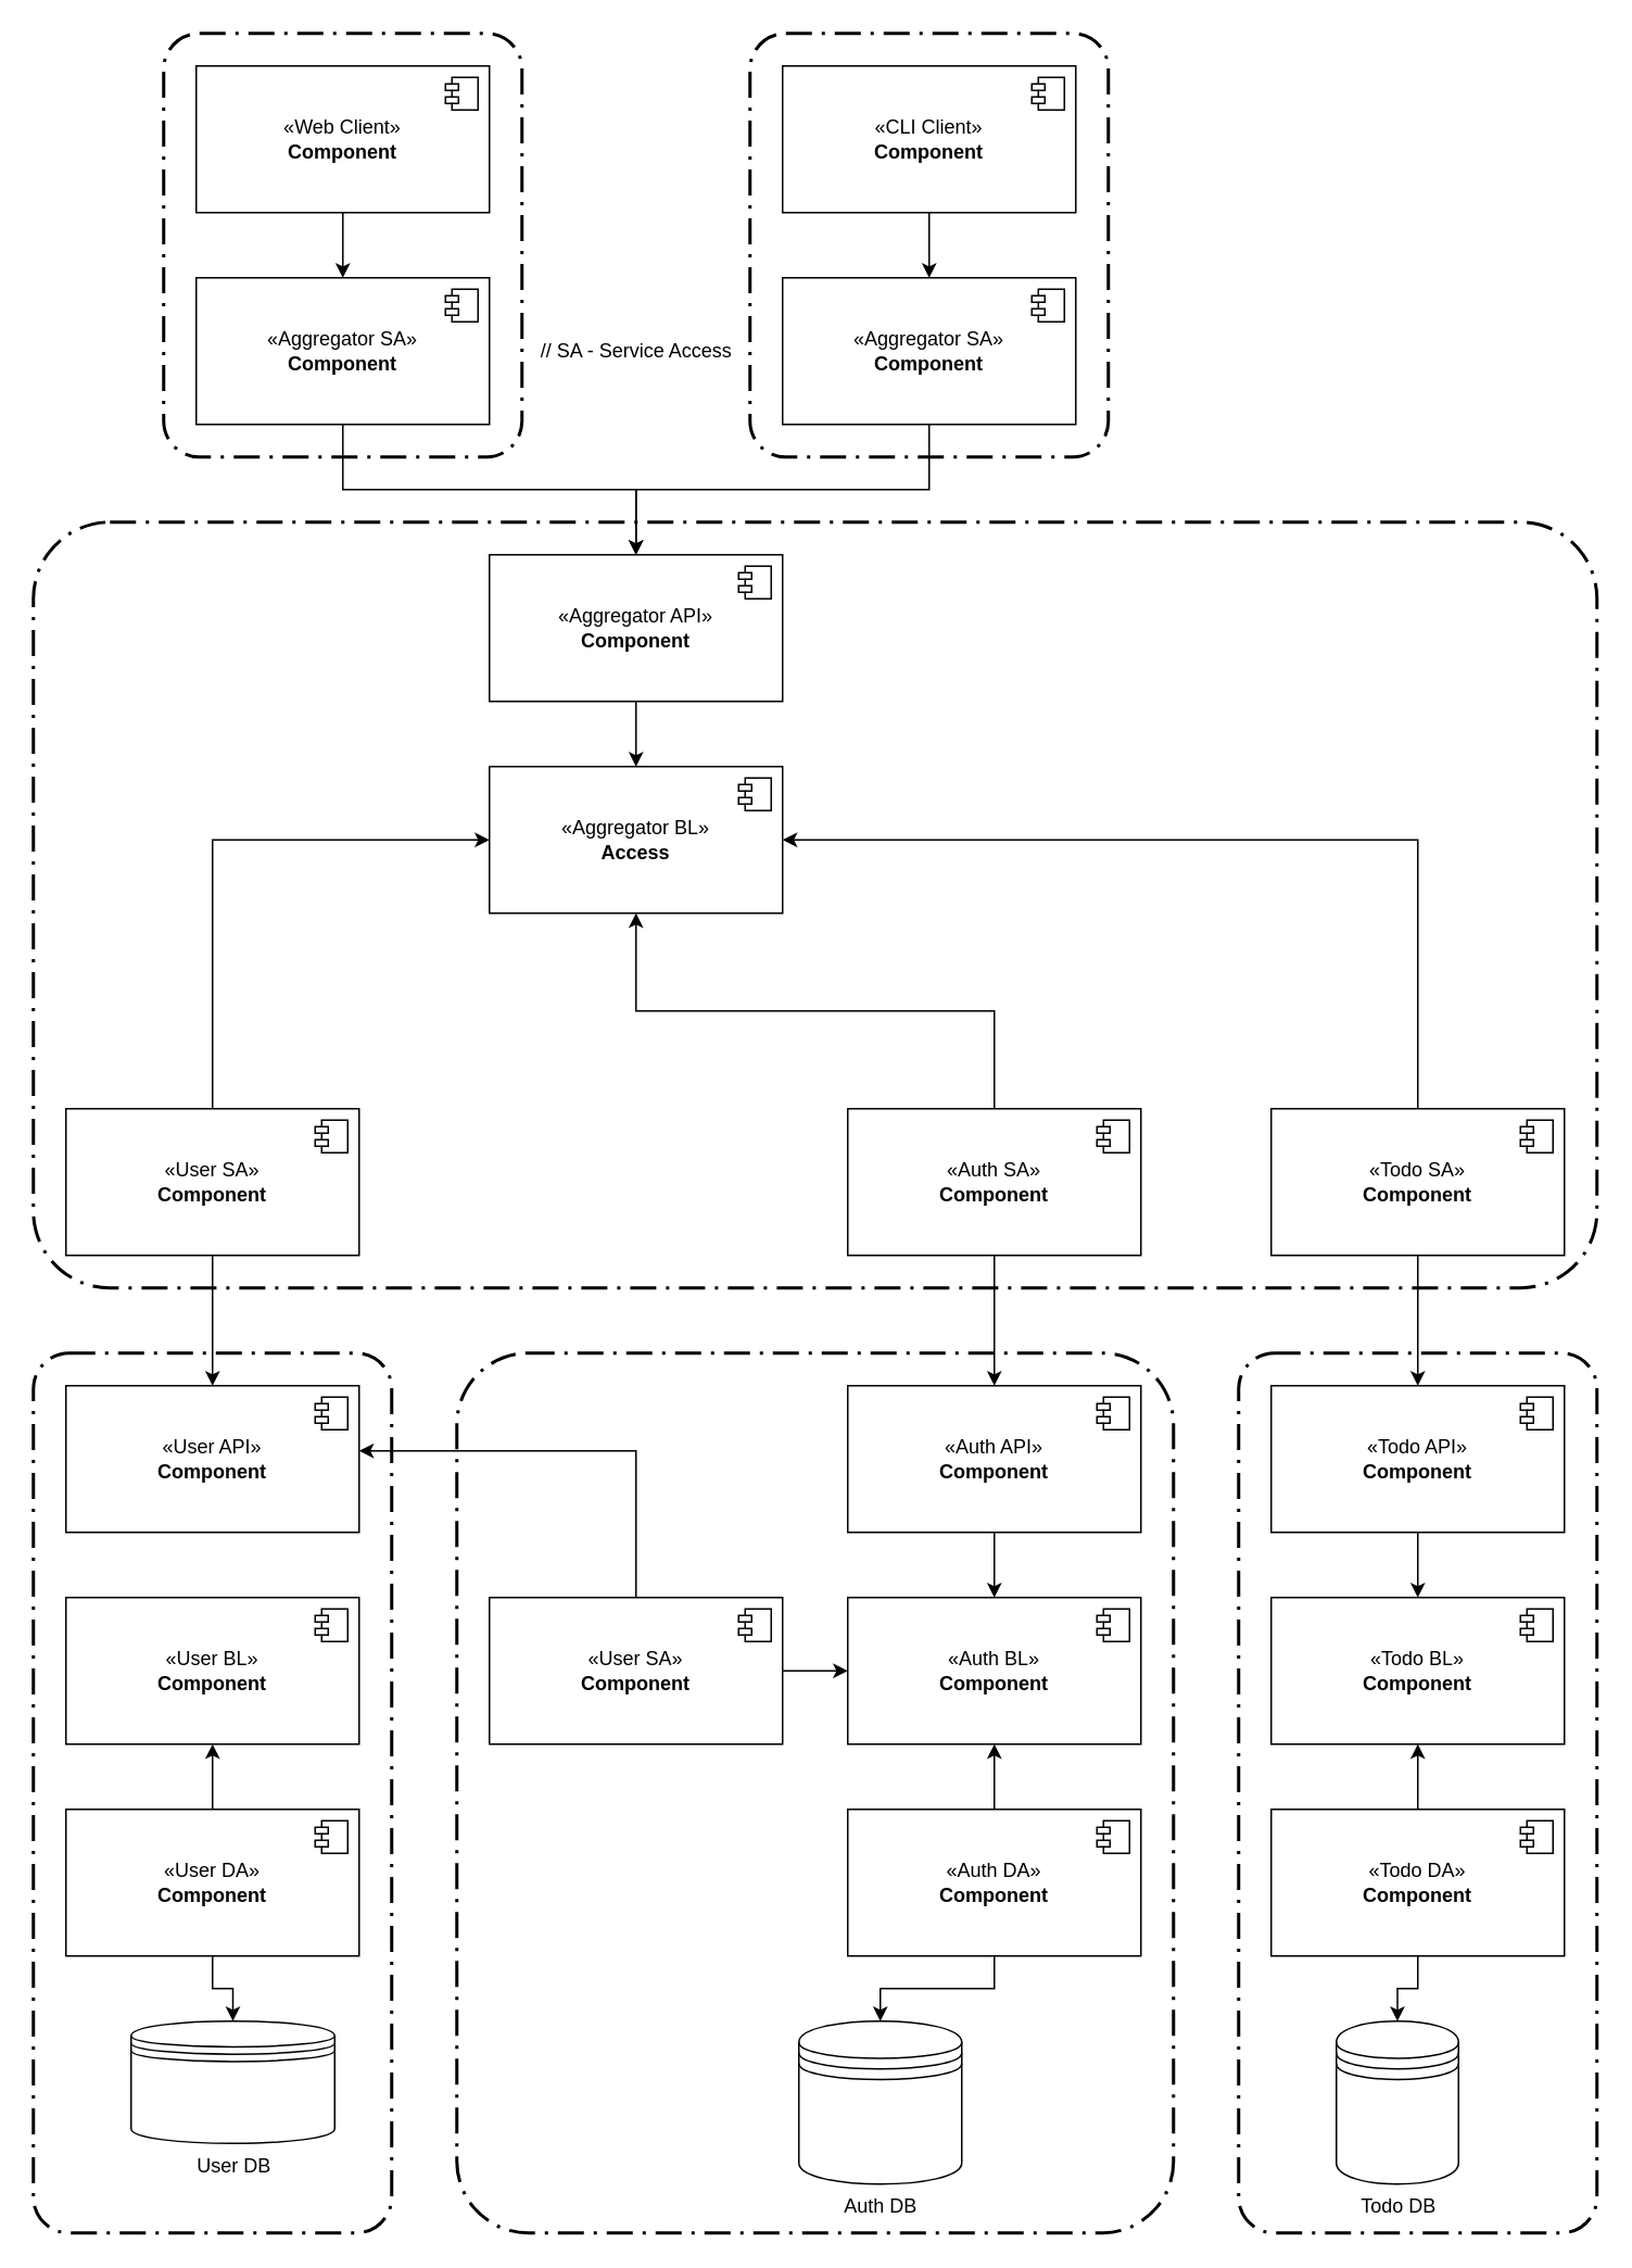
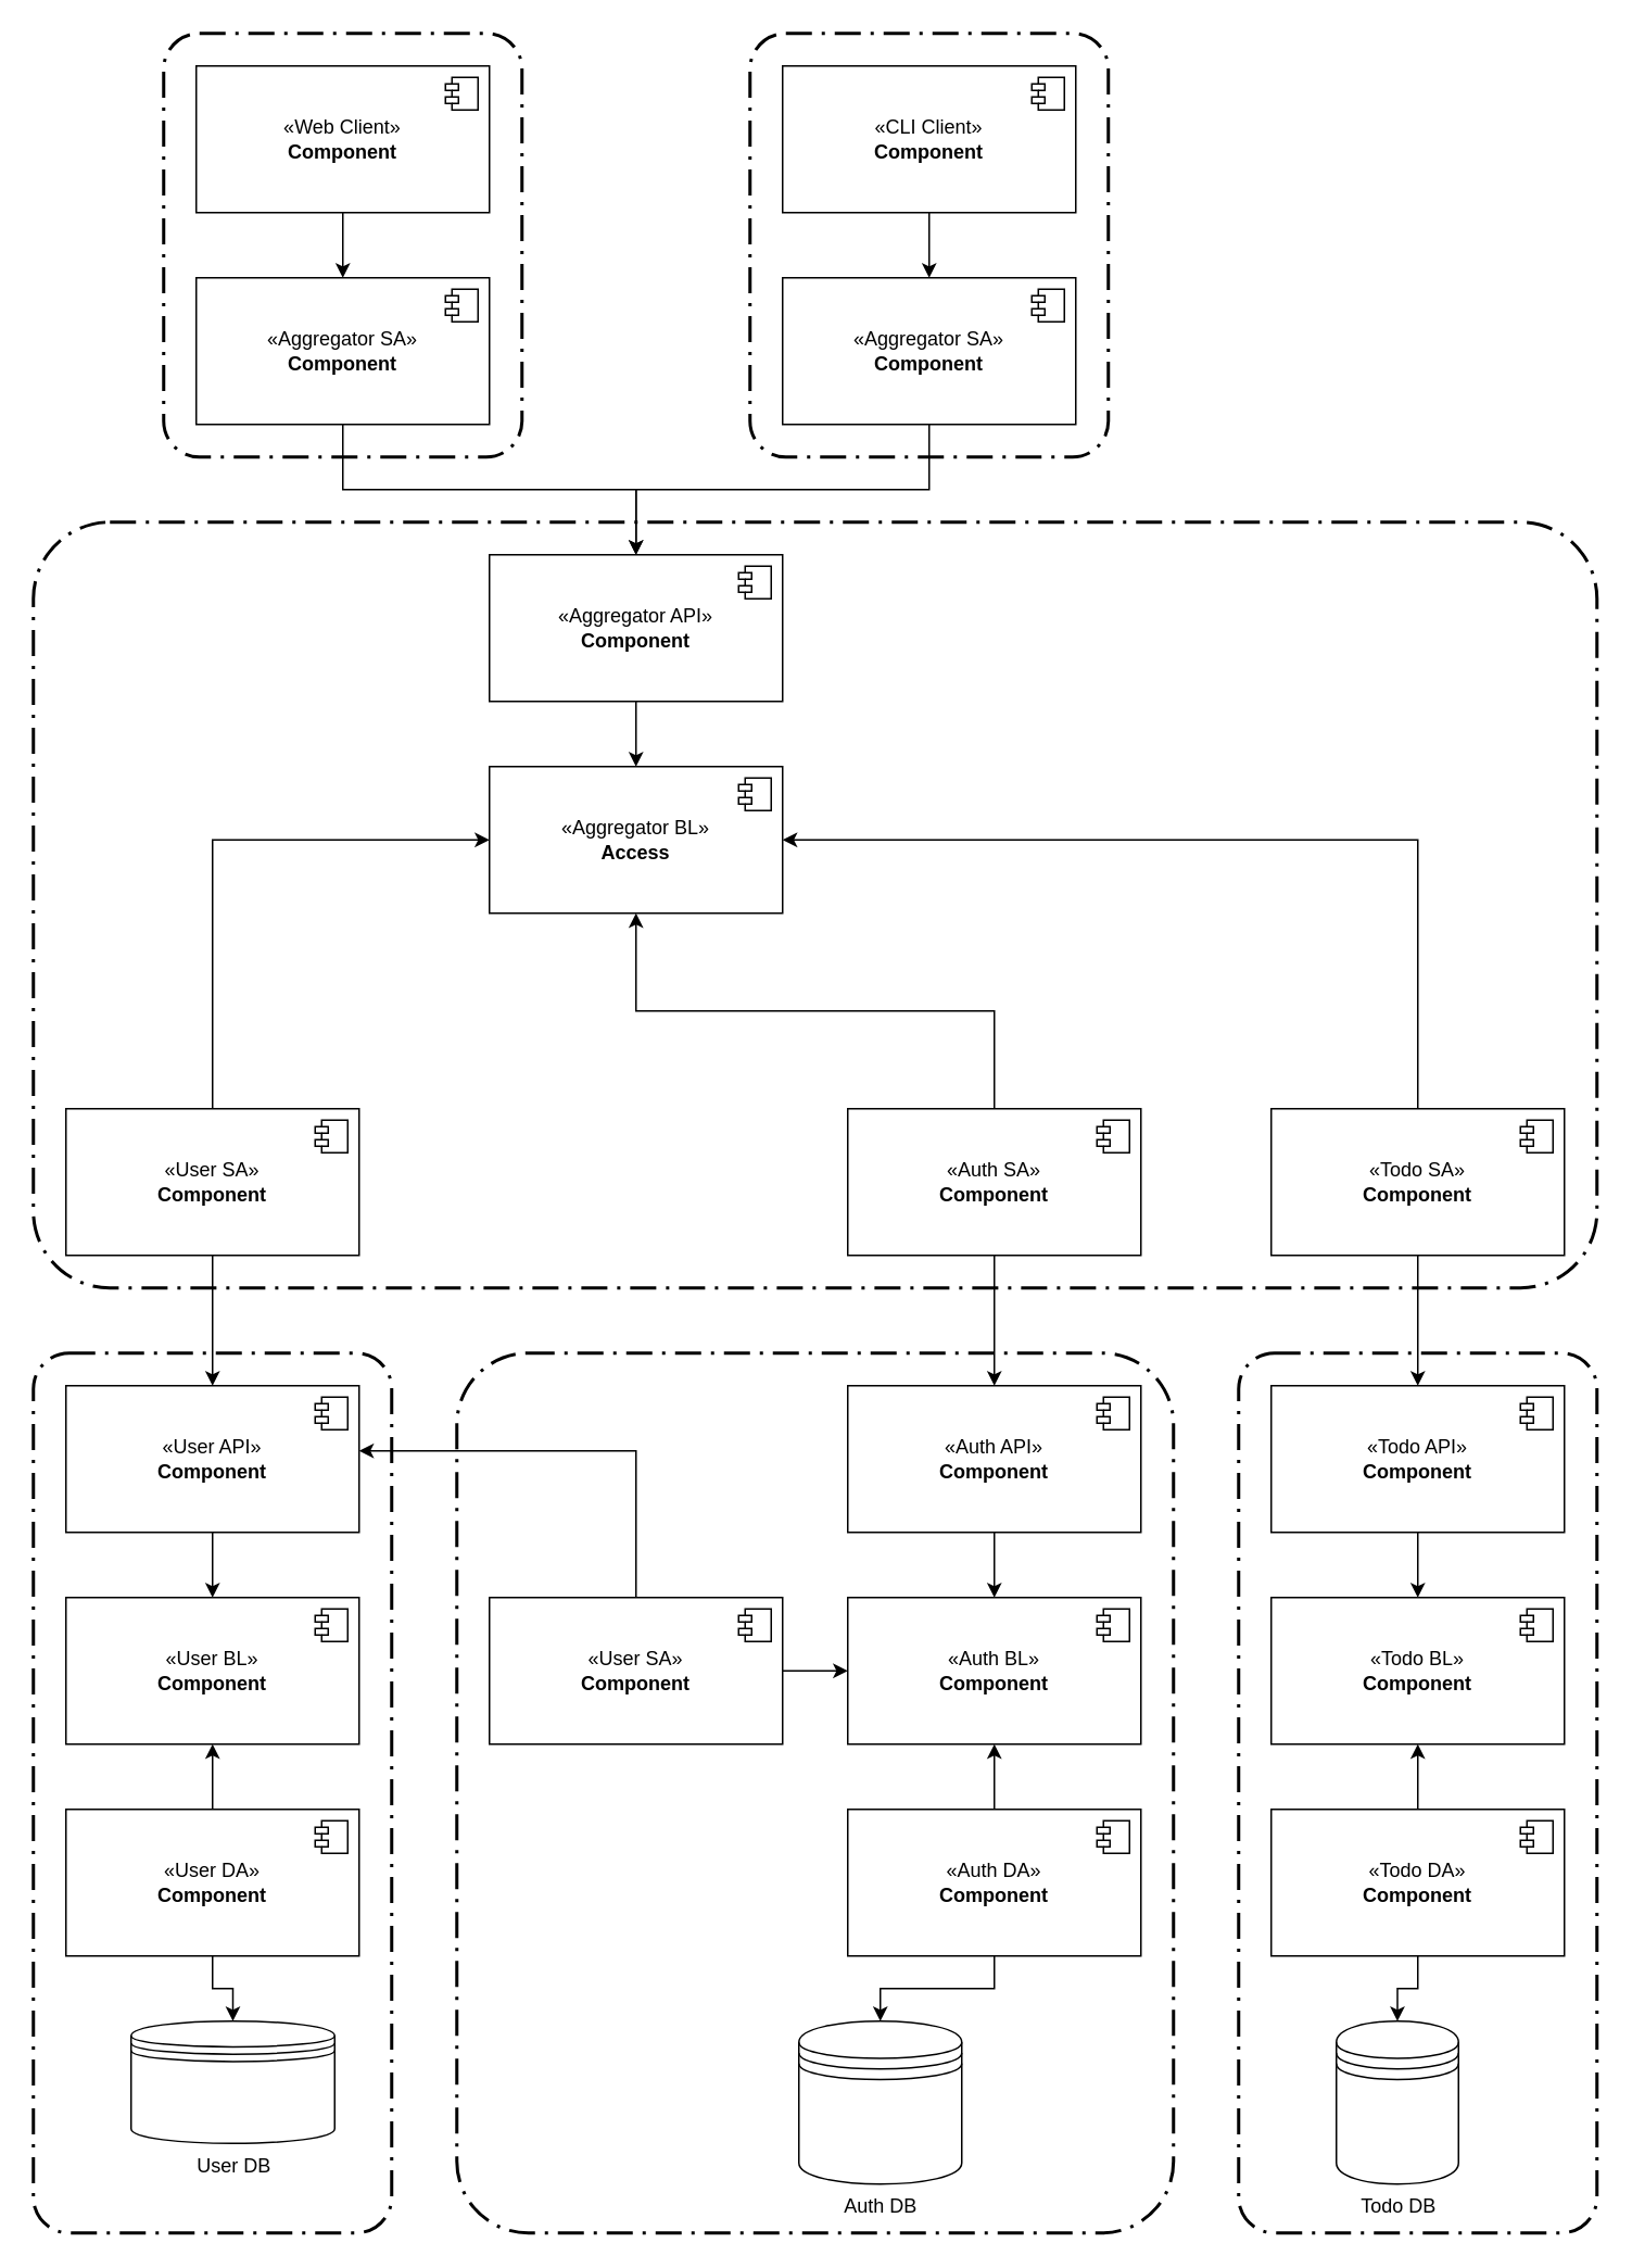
- <mxCell id="71" value="// SA - Service Access" style="text;html=1;align=center;verticalAlign=middle;resizable=0;points=[];autosize=1;strokeColor=none;fillColor=none;" vertex="1" parent="1"><mxGeometry x="320" y="200" width="140" height="30" as="geometry" /></mxCell>
+ <mxCell id="37" style="edgeStyle=orthogonalEdgeStyle;rounded=0;orthogonalLoop=1;jettySize=auto;html=1;" edge="1" parent="1" source="38" target="6"><mxGeometry relative="1" as="geometry" /></mxCell>
